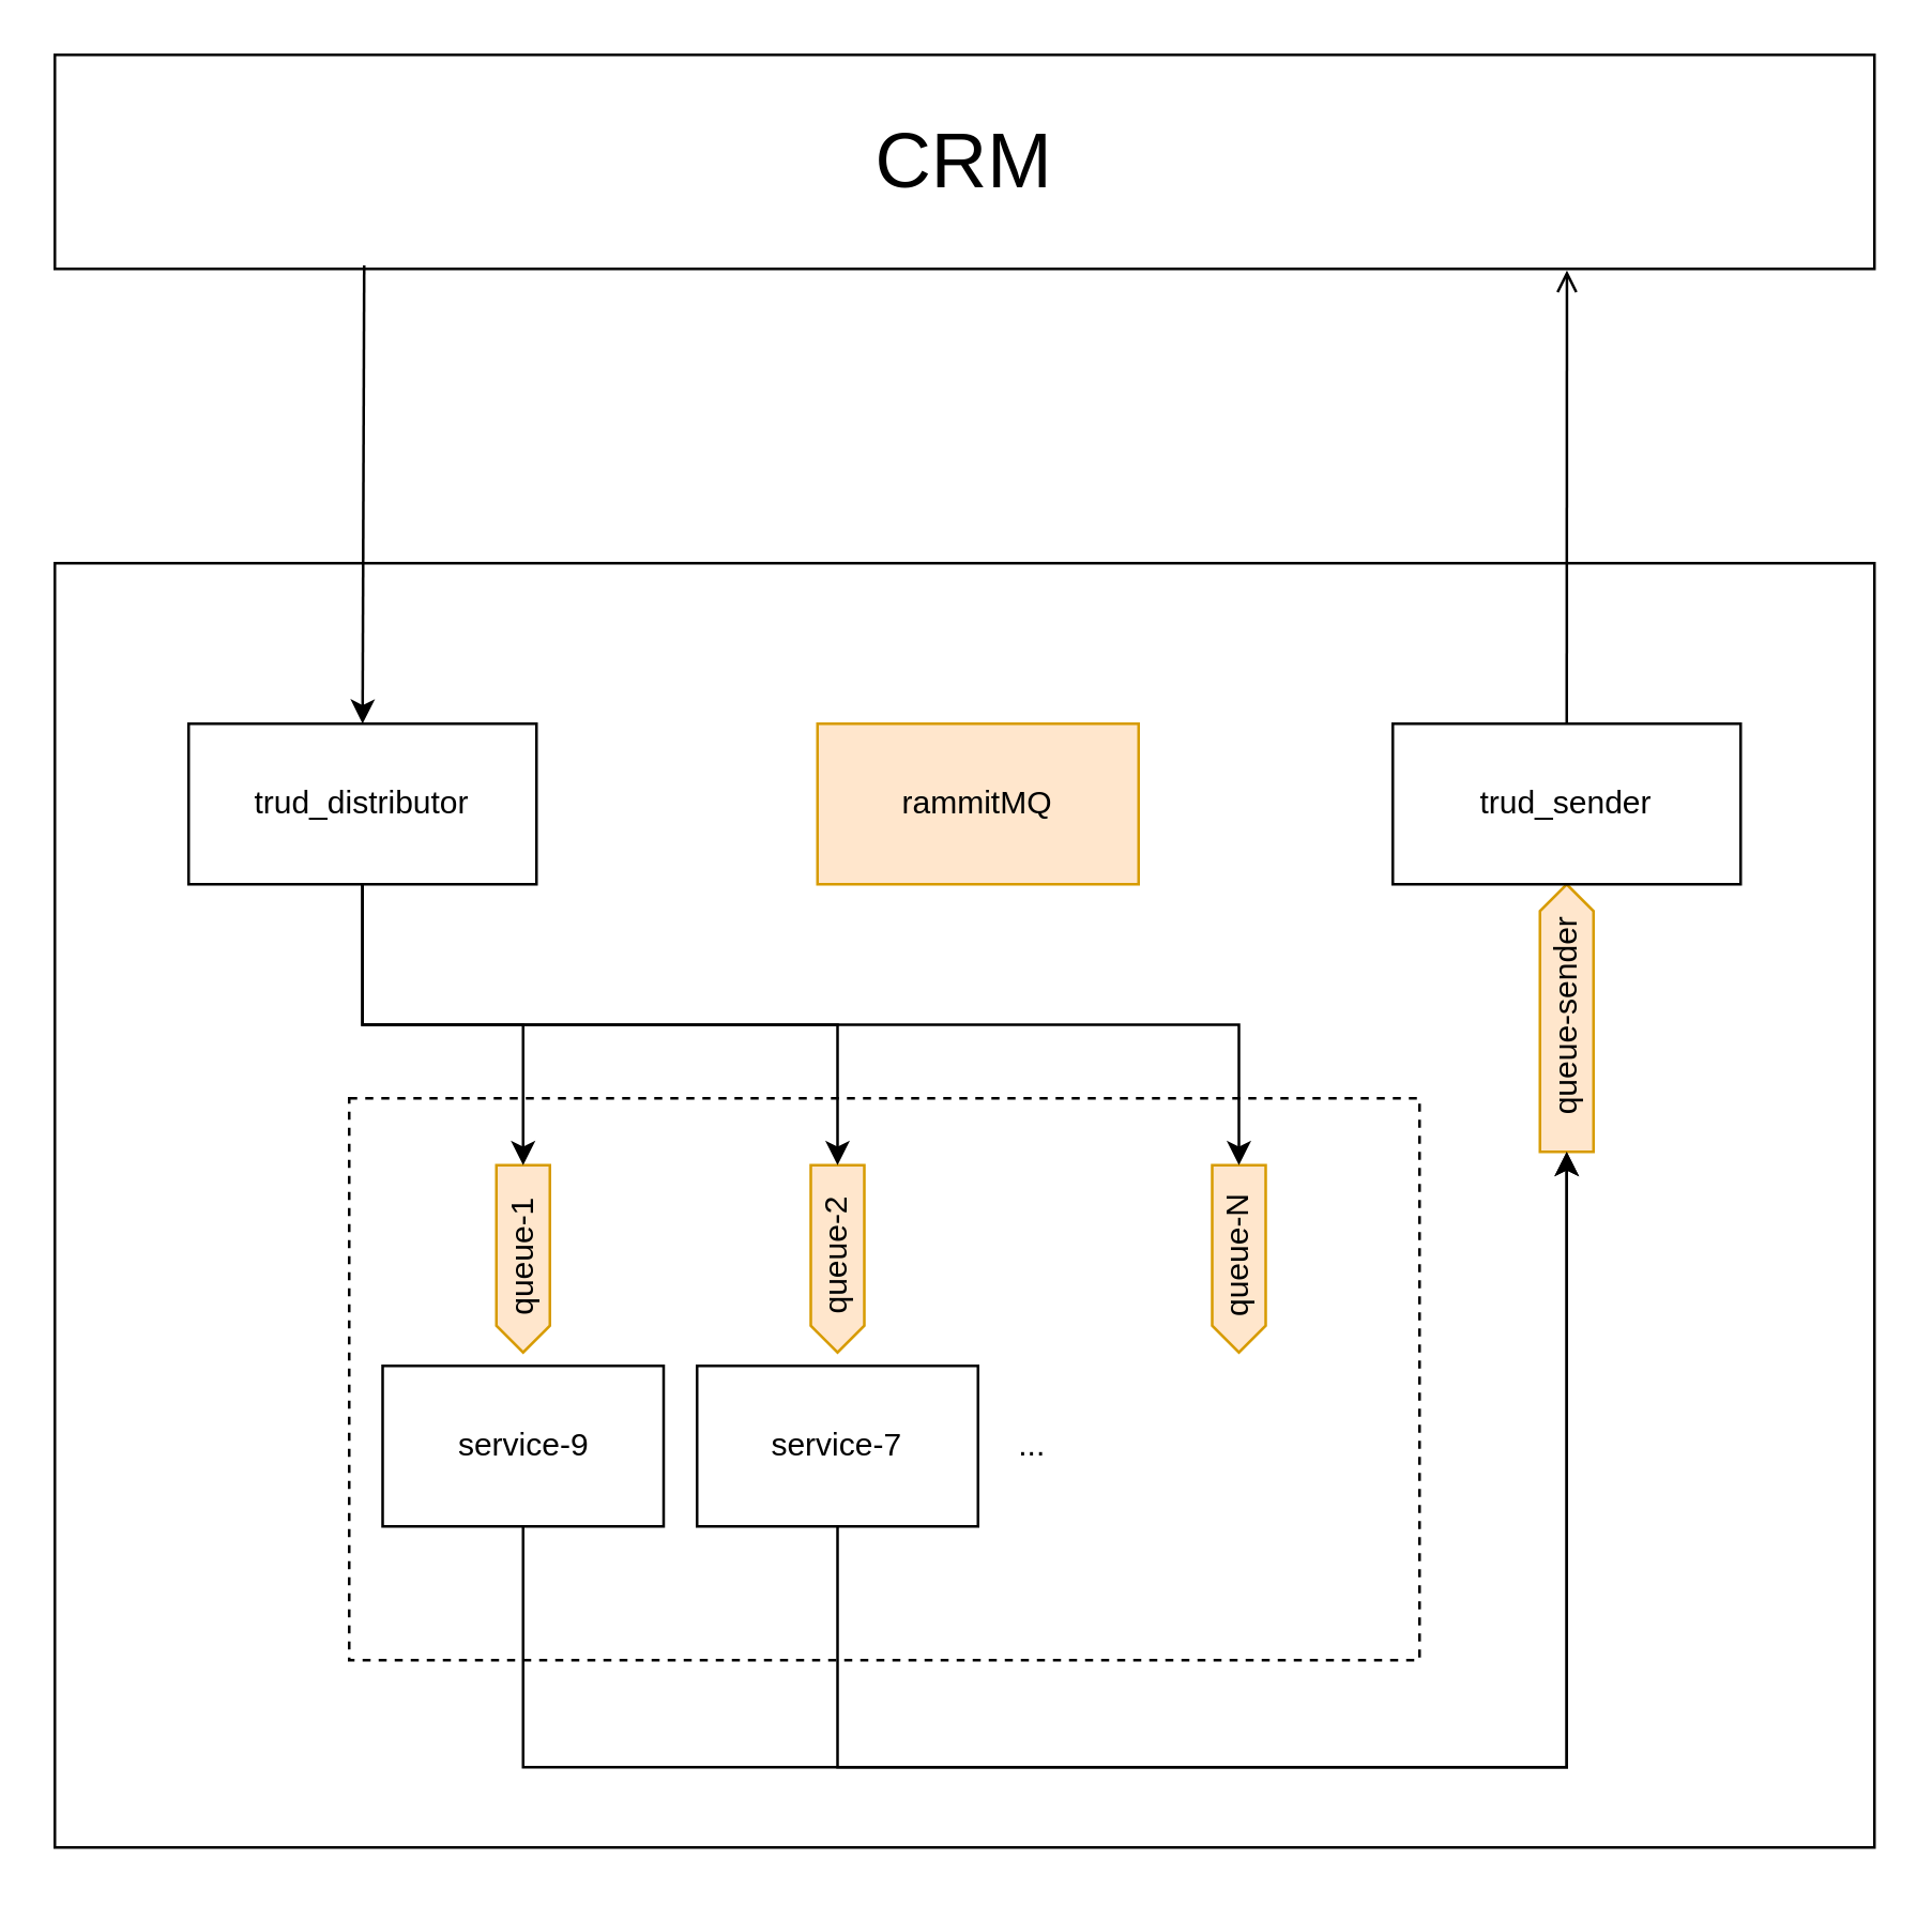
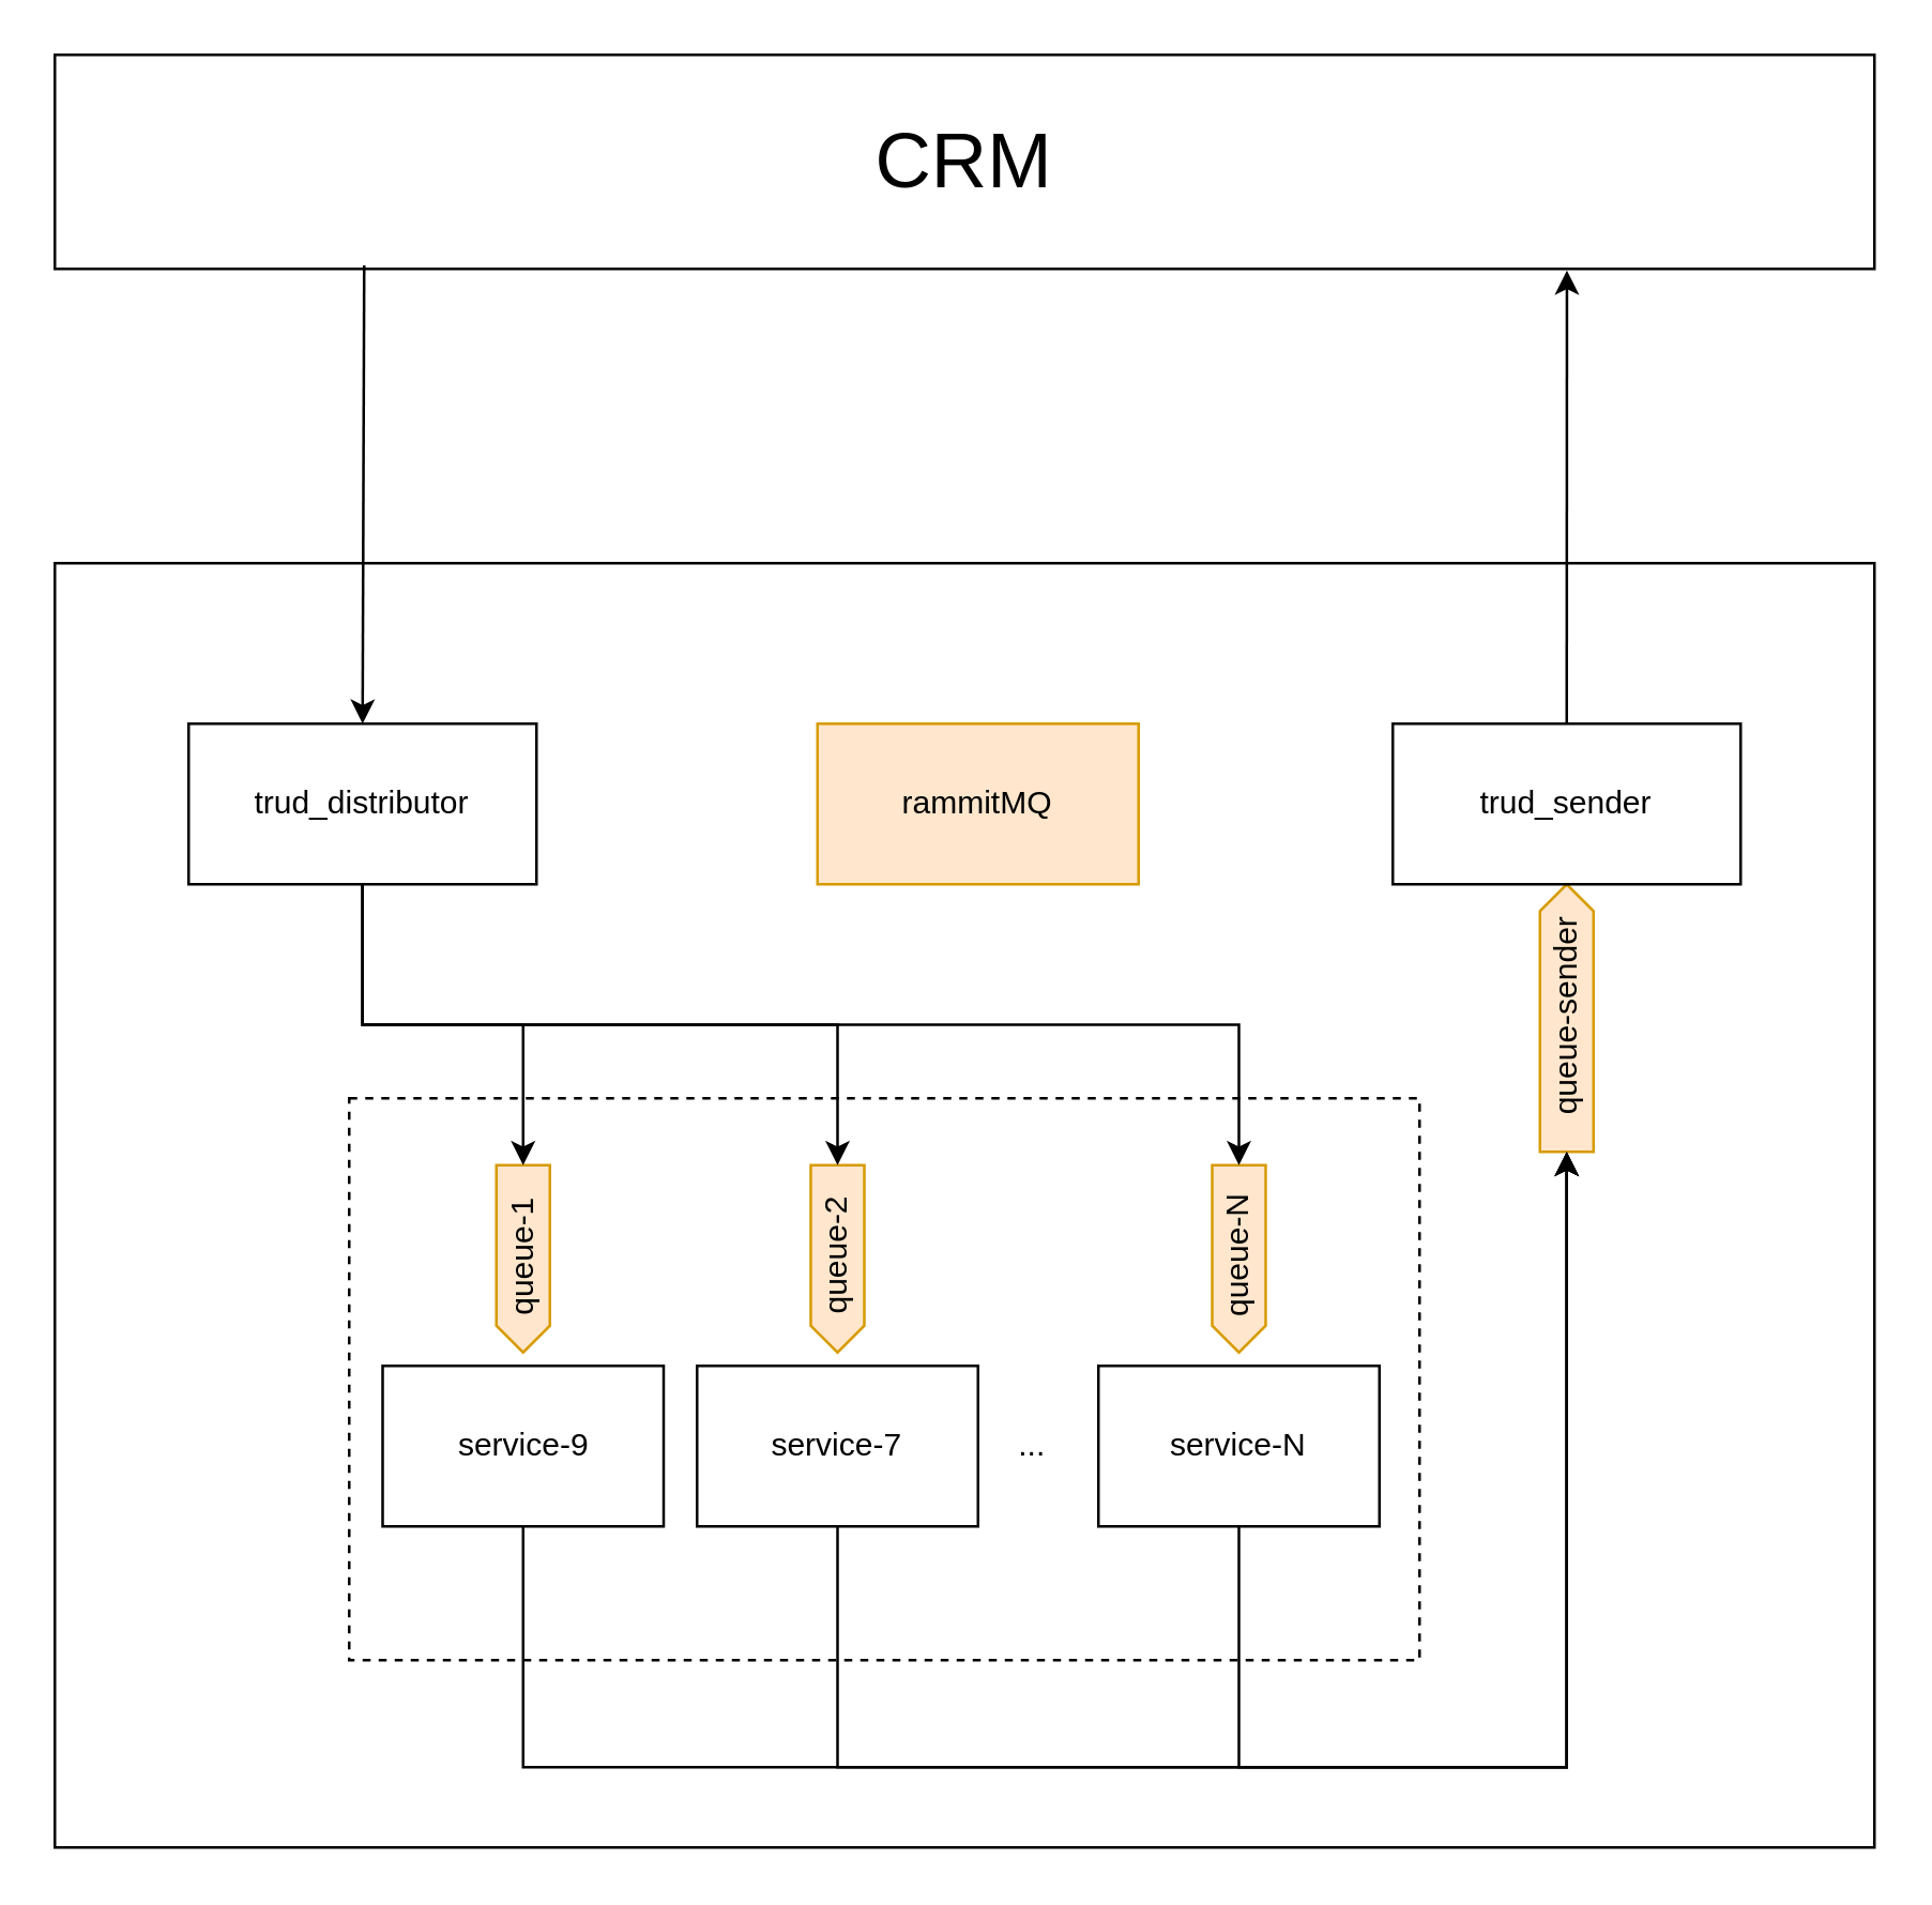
- <mxCell id="9" value="" style="endArrow=open;html=1;rounded=0;entryX=0.831;entryY=1.007;entryDx=0;entryDy=0;entryPerimeter=0;exitX=0.5;exitY=0;exitDx=0;exitDy=0;" edge="1" parent="1" source="6" target="2"><mxGeometry relative="1" as="geometry"><mxPoint x="580" y="230" as="sourcePoint" /><mxPoint x="420" y="490" as="targetPoint" /></mxGeometry></mxCell>
+ <mxCell id="9" value="" style="endArrow=classic;html=1;rounded=0;entryX=0.831;entryY=1.007;entryDx=0;entryDy=0;entryPerimeter=0;exitX=0.5;exitY=0;exitDx=0;exitDy=0;" edge="1" parent="1" source="6" target="2"><mxGeometry relative="1" as="geometry"><mxPoint x="580" y="230" as="sourcePoint" /><mxPoint x="420" y="490" as="targetPoint" /></mxGeometry></mxCell>
+ <mxCell id="16" value="service-N" style="rounded=0;whiteSpace=wrap;html=1;" vertex="1" parent="1"><mxGeometry x="410" y="510" width="105" height="60" as="geometry" /></mxCell>
+ <mxCell id="23" style="edgeStyle=orthogonalEdgeStyle;rounded=0;orthogonalLoop=1;jettySize=auto;html=1;entryX=0;entryY=0.5;entryDx=0;entryDy=0;entryPerimeter=0;" edge="1" parent="1" source="16" target="5"><mxGeometry relative="1" as="geometry"><Array as="points"><mxPoint x="462" y="660" /><mxPoint x="585" y="660" /></Array></mxGeometry></mxCell>
